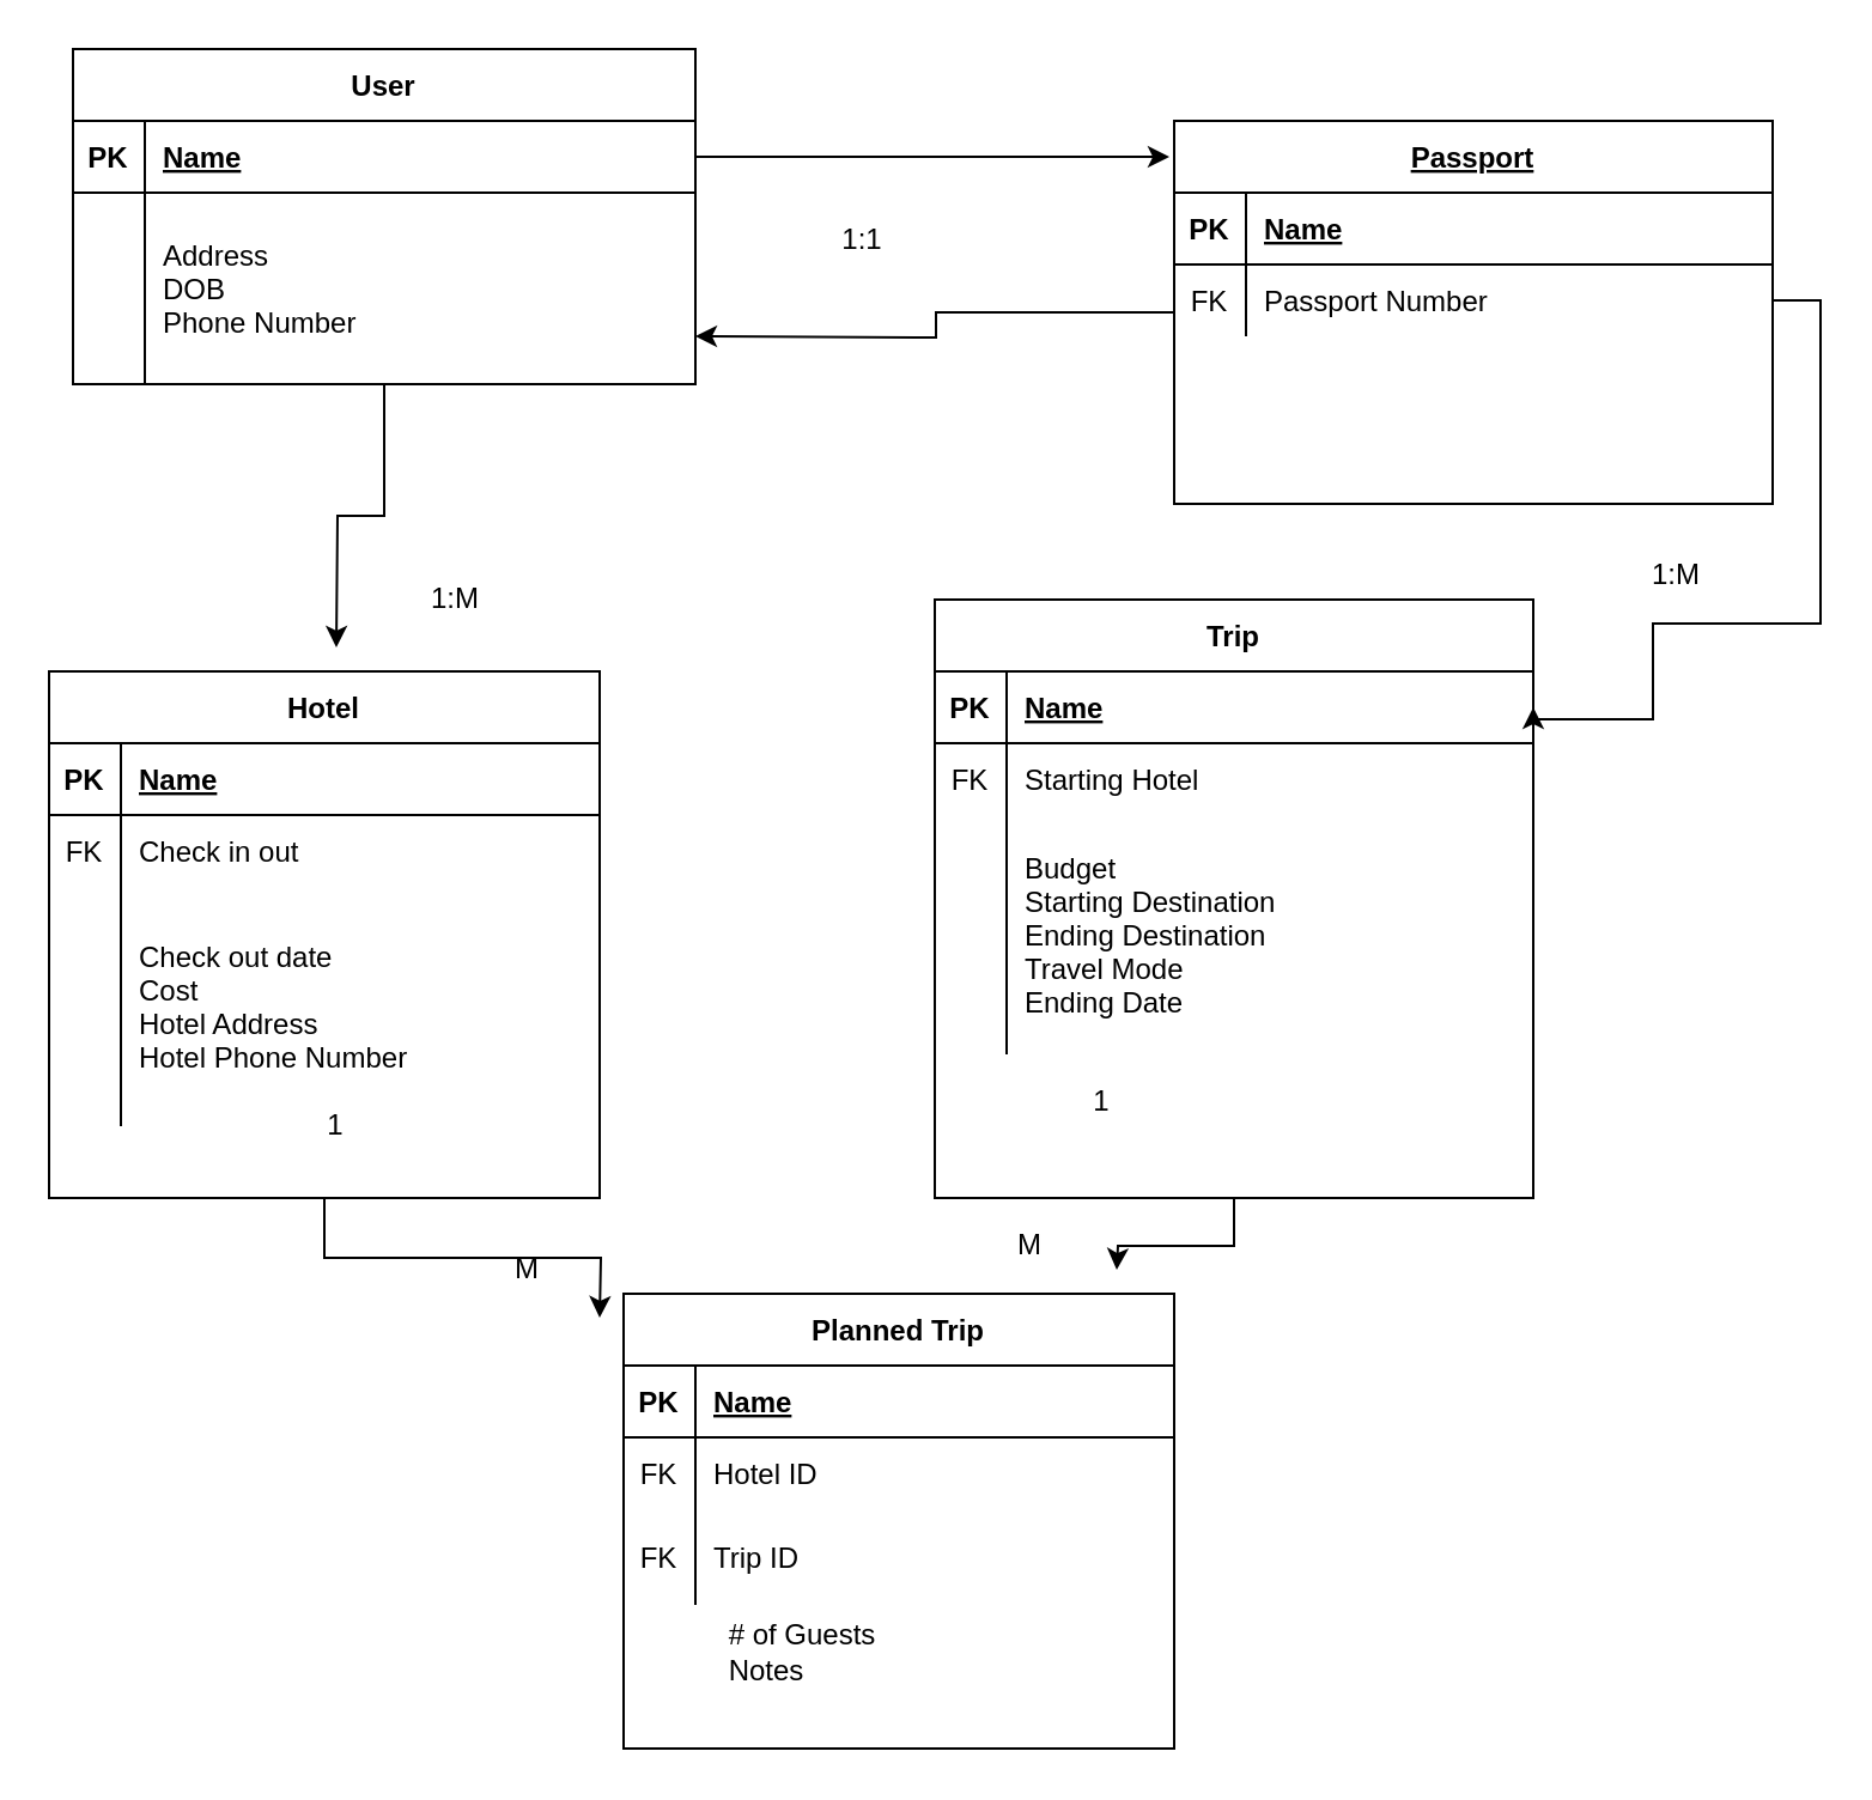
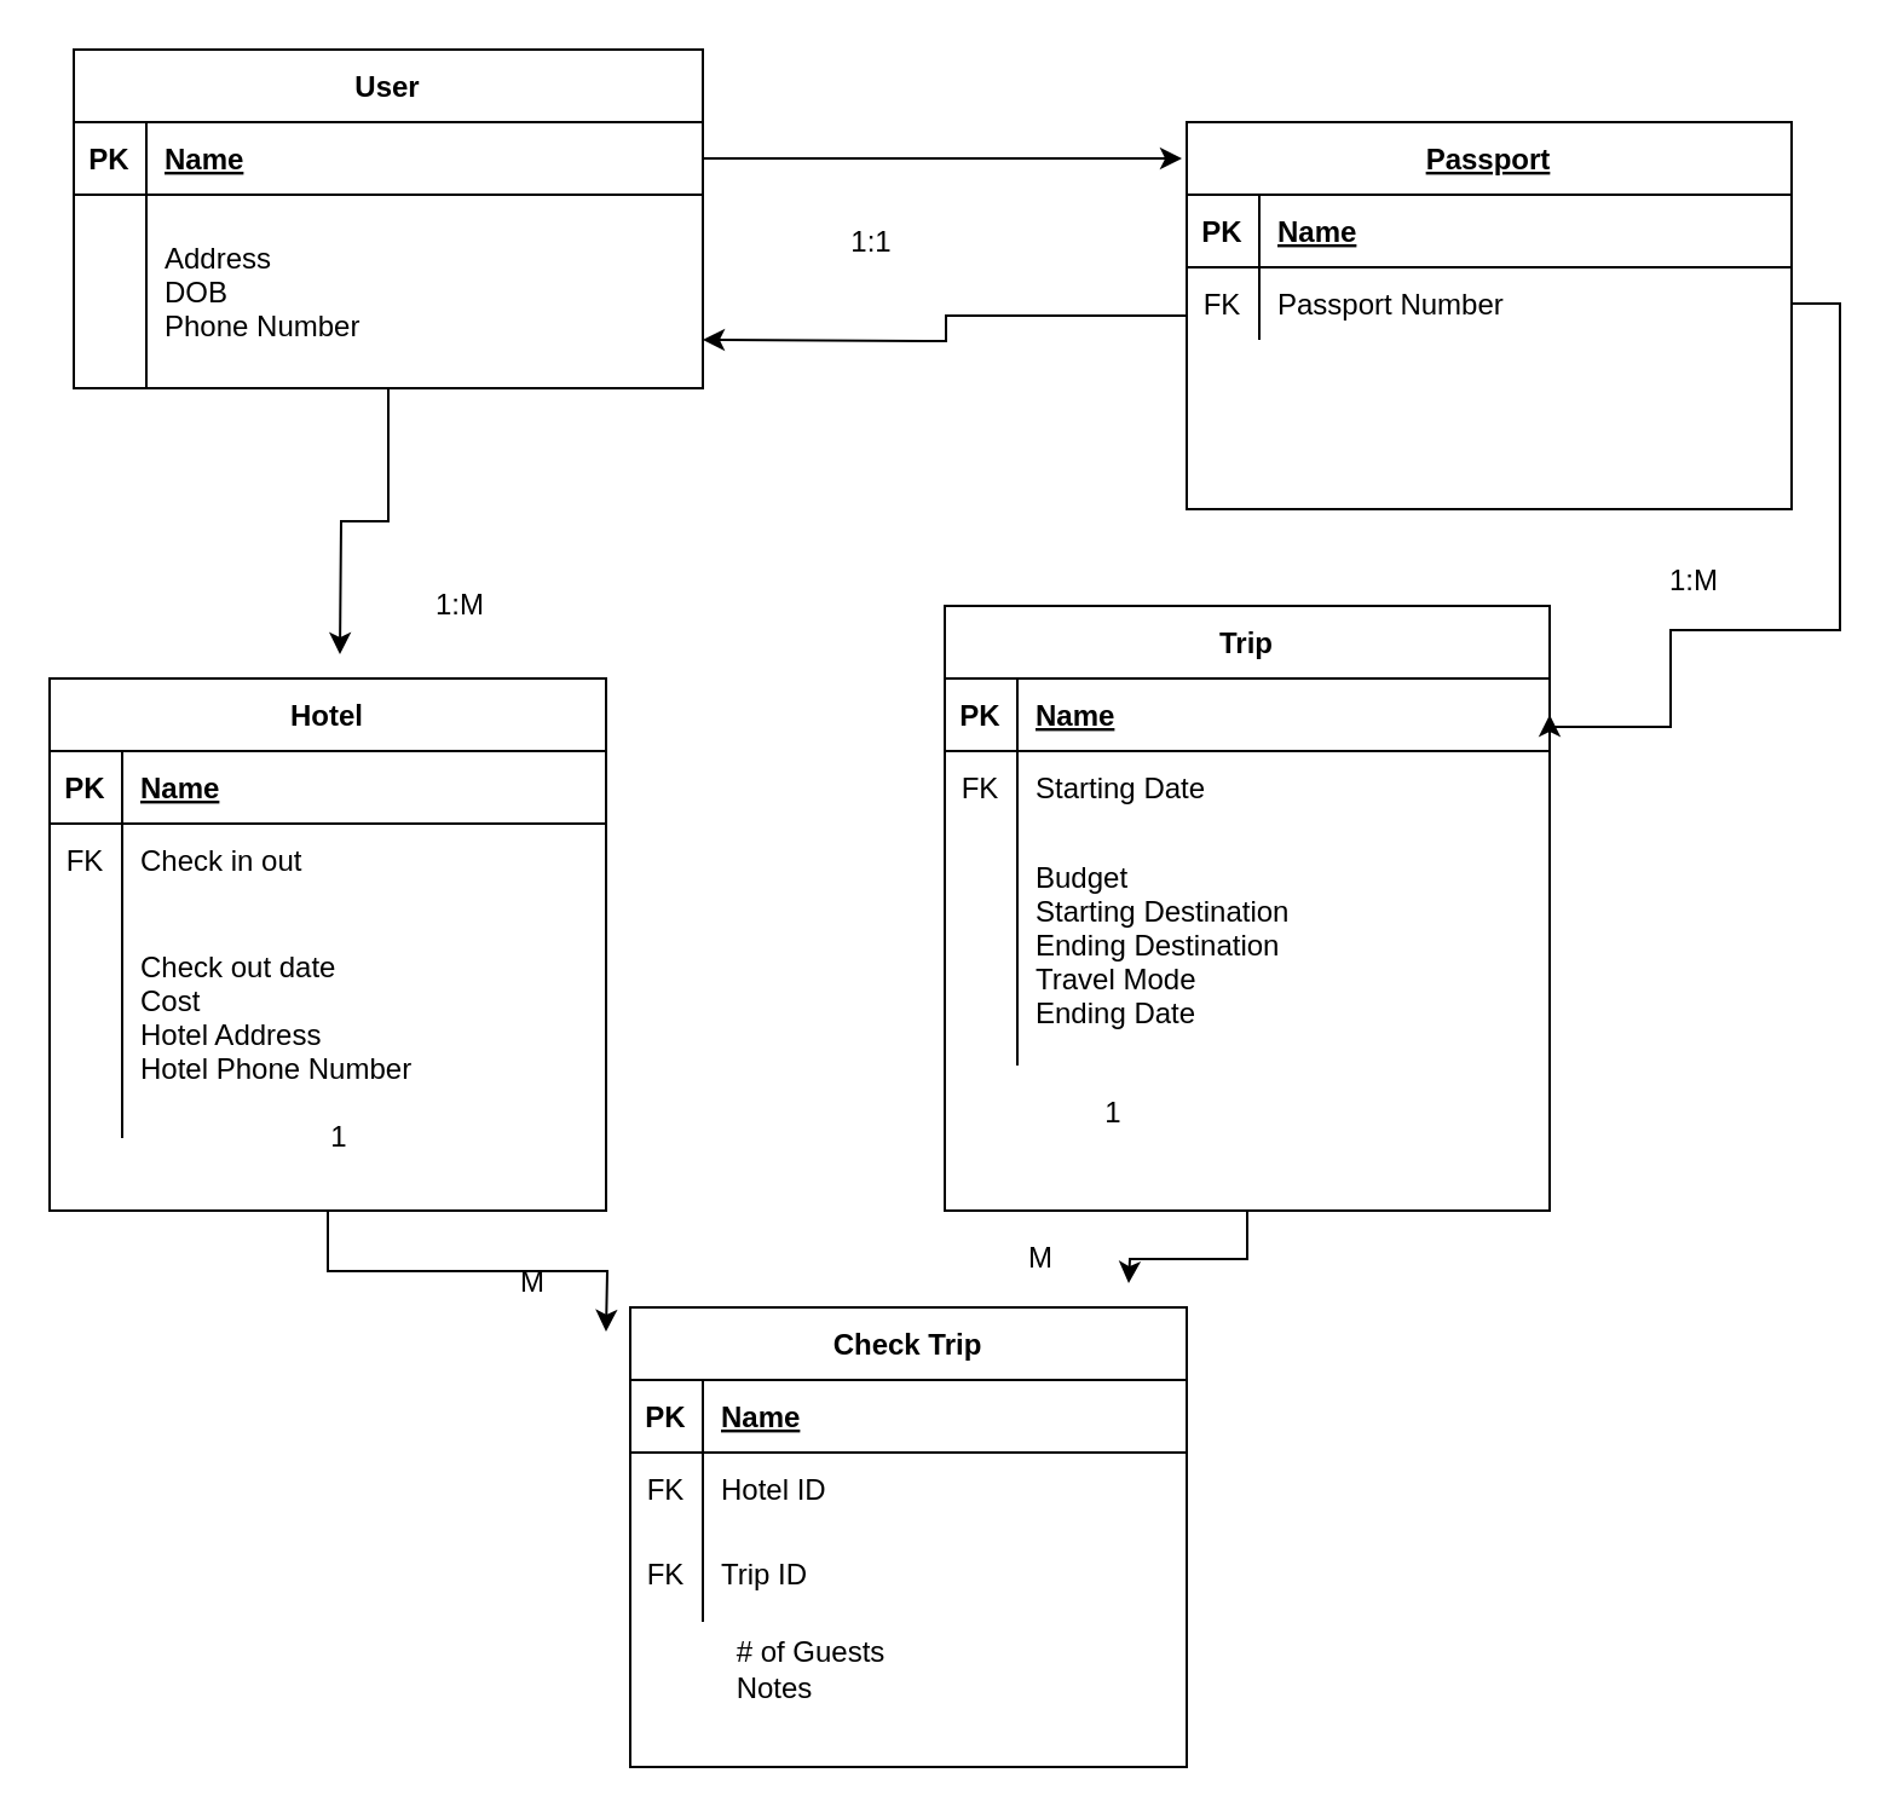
- <mxCell id="21" value="Starting Hotel" style="shape=partialRectangle;overflow=hidden;connectable=0;fillColor=none;top=0;left=0;bottom=0;right=0;align=left;spacingLeft=6;" parent="19" vertex="1"><mxGeometry x="30" width="220" height="30" as="geometry" /></mxCell>
+ <mxCell id="21" value="Starting Date" style="shape=partialRectangle;overflow=hidden;connectable=0;fillColor=none;top=0;left=0;bottom=0;right=0;align=left;spacingLeft=6;" parent="19" vertex="1"><mxGeometry x="30" width="220" height="30" as="geometry" /></mxCell>
- <mxCell id="53" value="Planned Trip" style="shape=table;startSize=30;container=1;collapsible=1;childLayout=tableLayout;fixedRows=1;rowLines=0;fontStyle=1;align=center;resizeLast=1;" vertex="1" parent="1"><mxGeometry x="260" y="540" width="230" height="190" as="geometry" /></mxCell>
+ <mxCell id="53" value="Check Trip" style="shape=table;startSize=30;container=1;collapsible=1;childLayout=tableLayout;fixedRows=1;rowLines=0;fontStyle=1;align=center;resizeLast=1;" vertex="1" parent="1"><mxGeometry x="260" y="540" width="230" height="190" as="geometry" /></mxCell>
